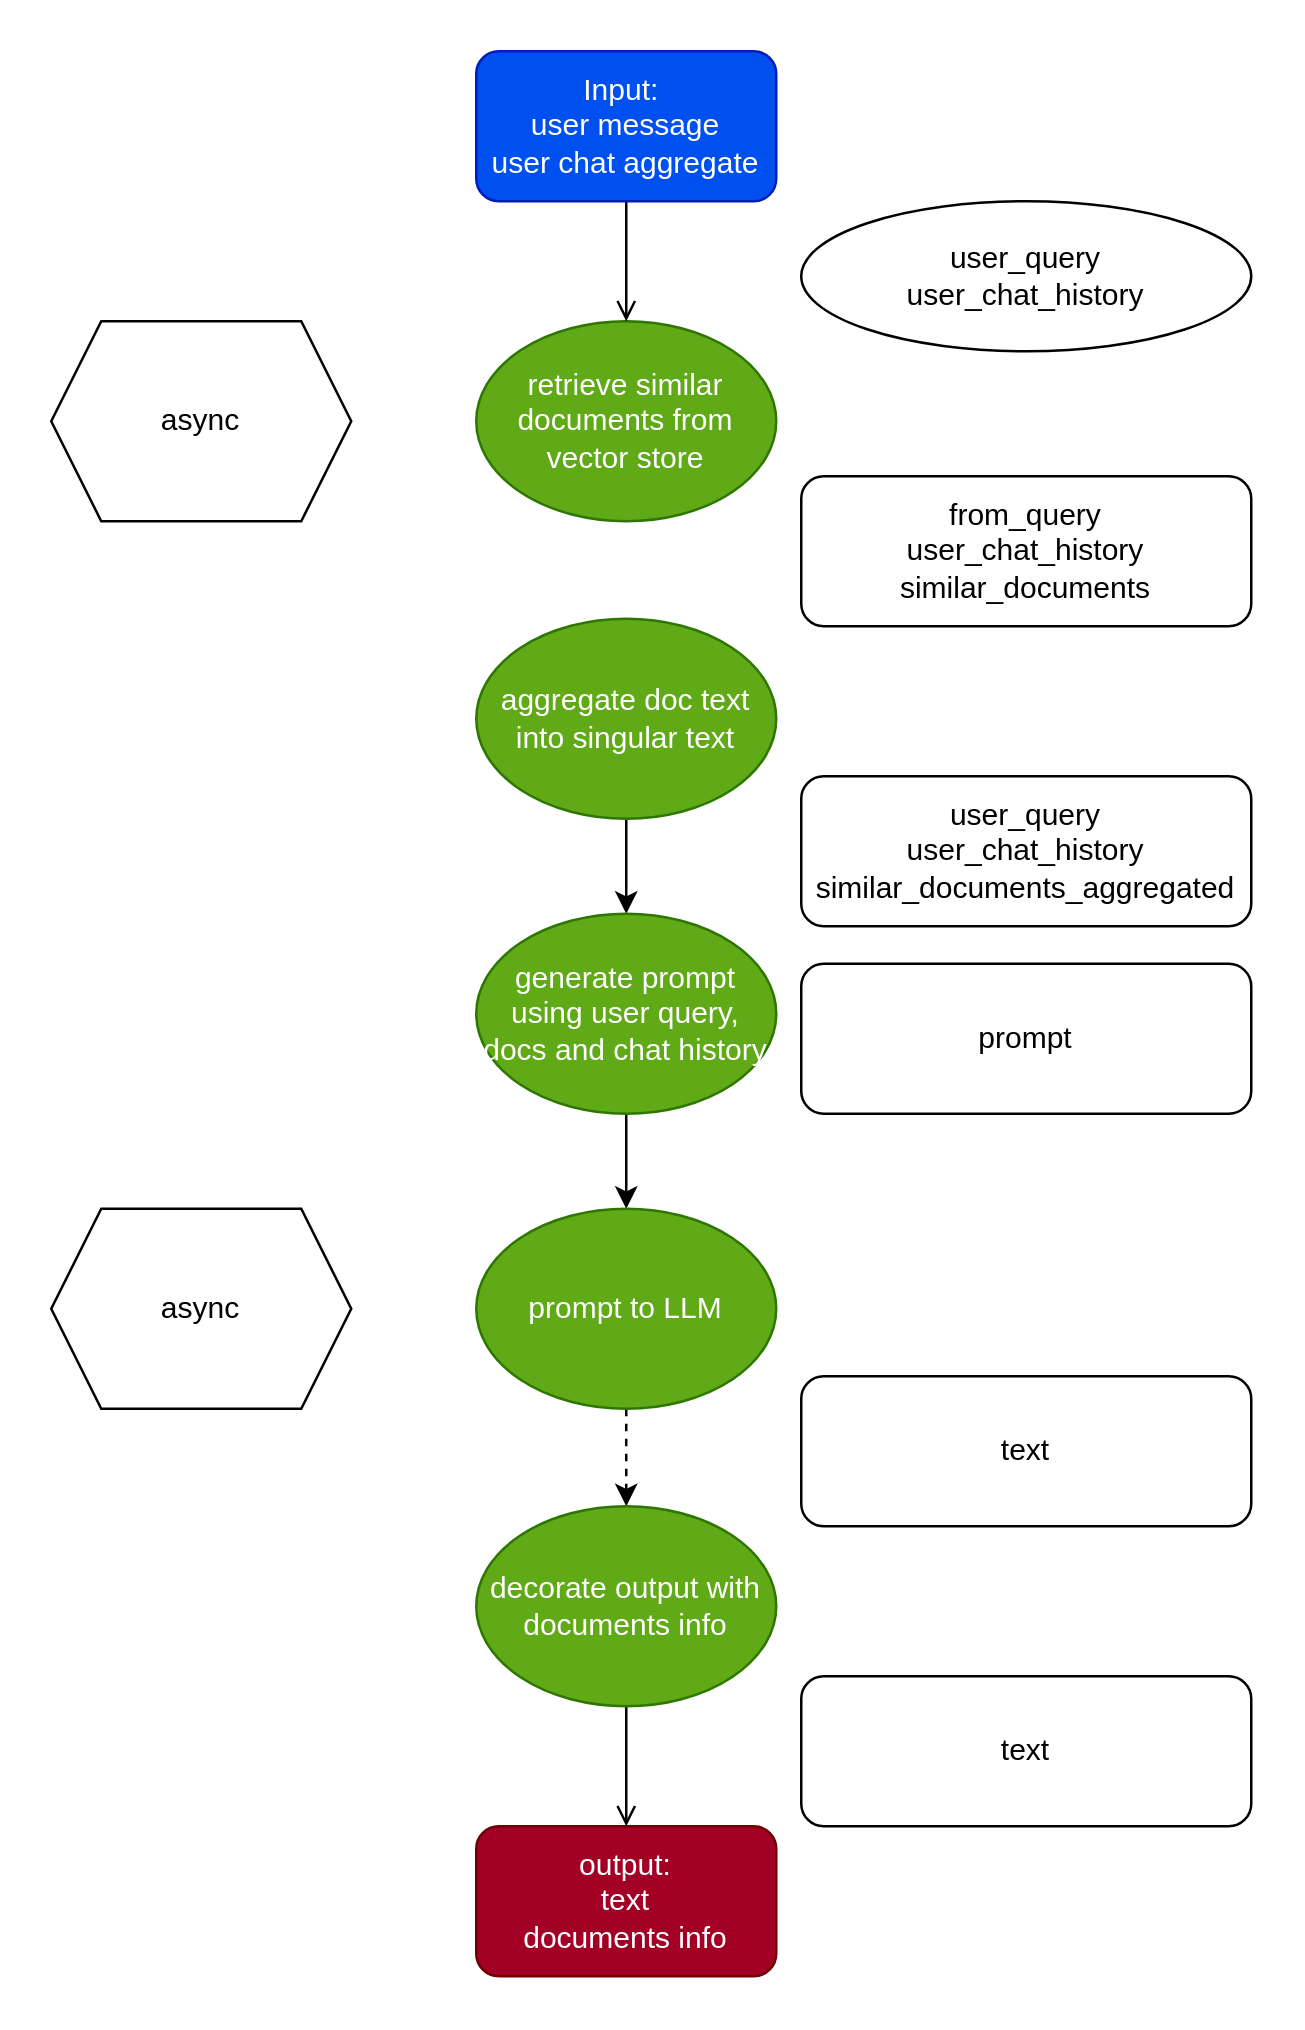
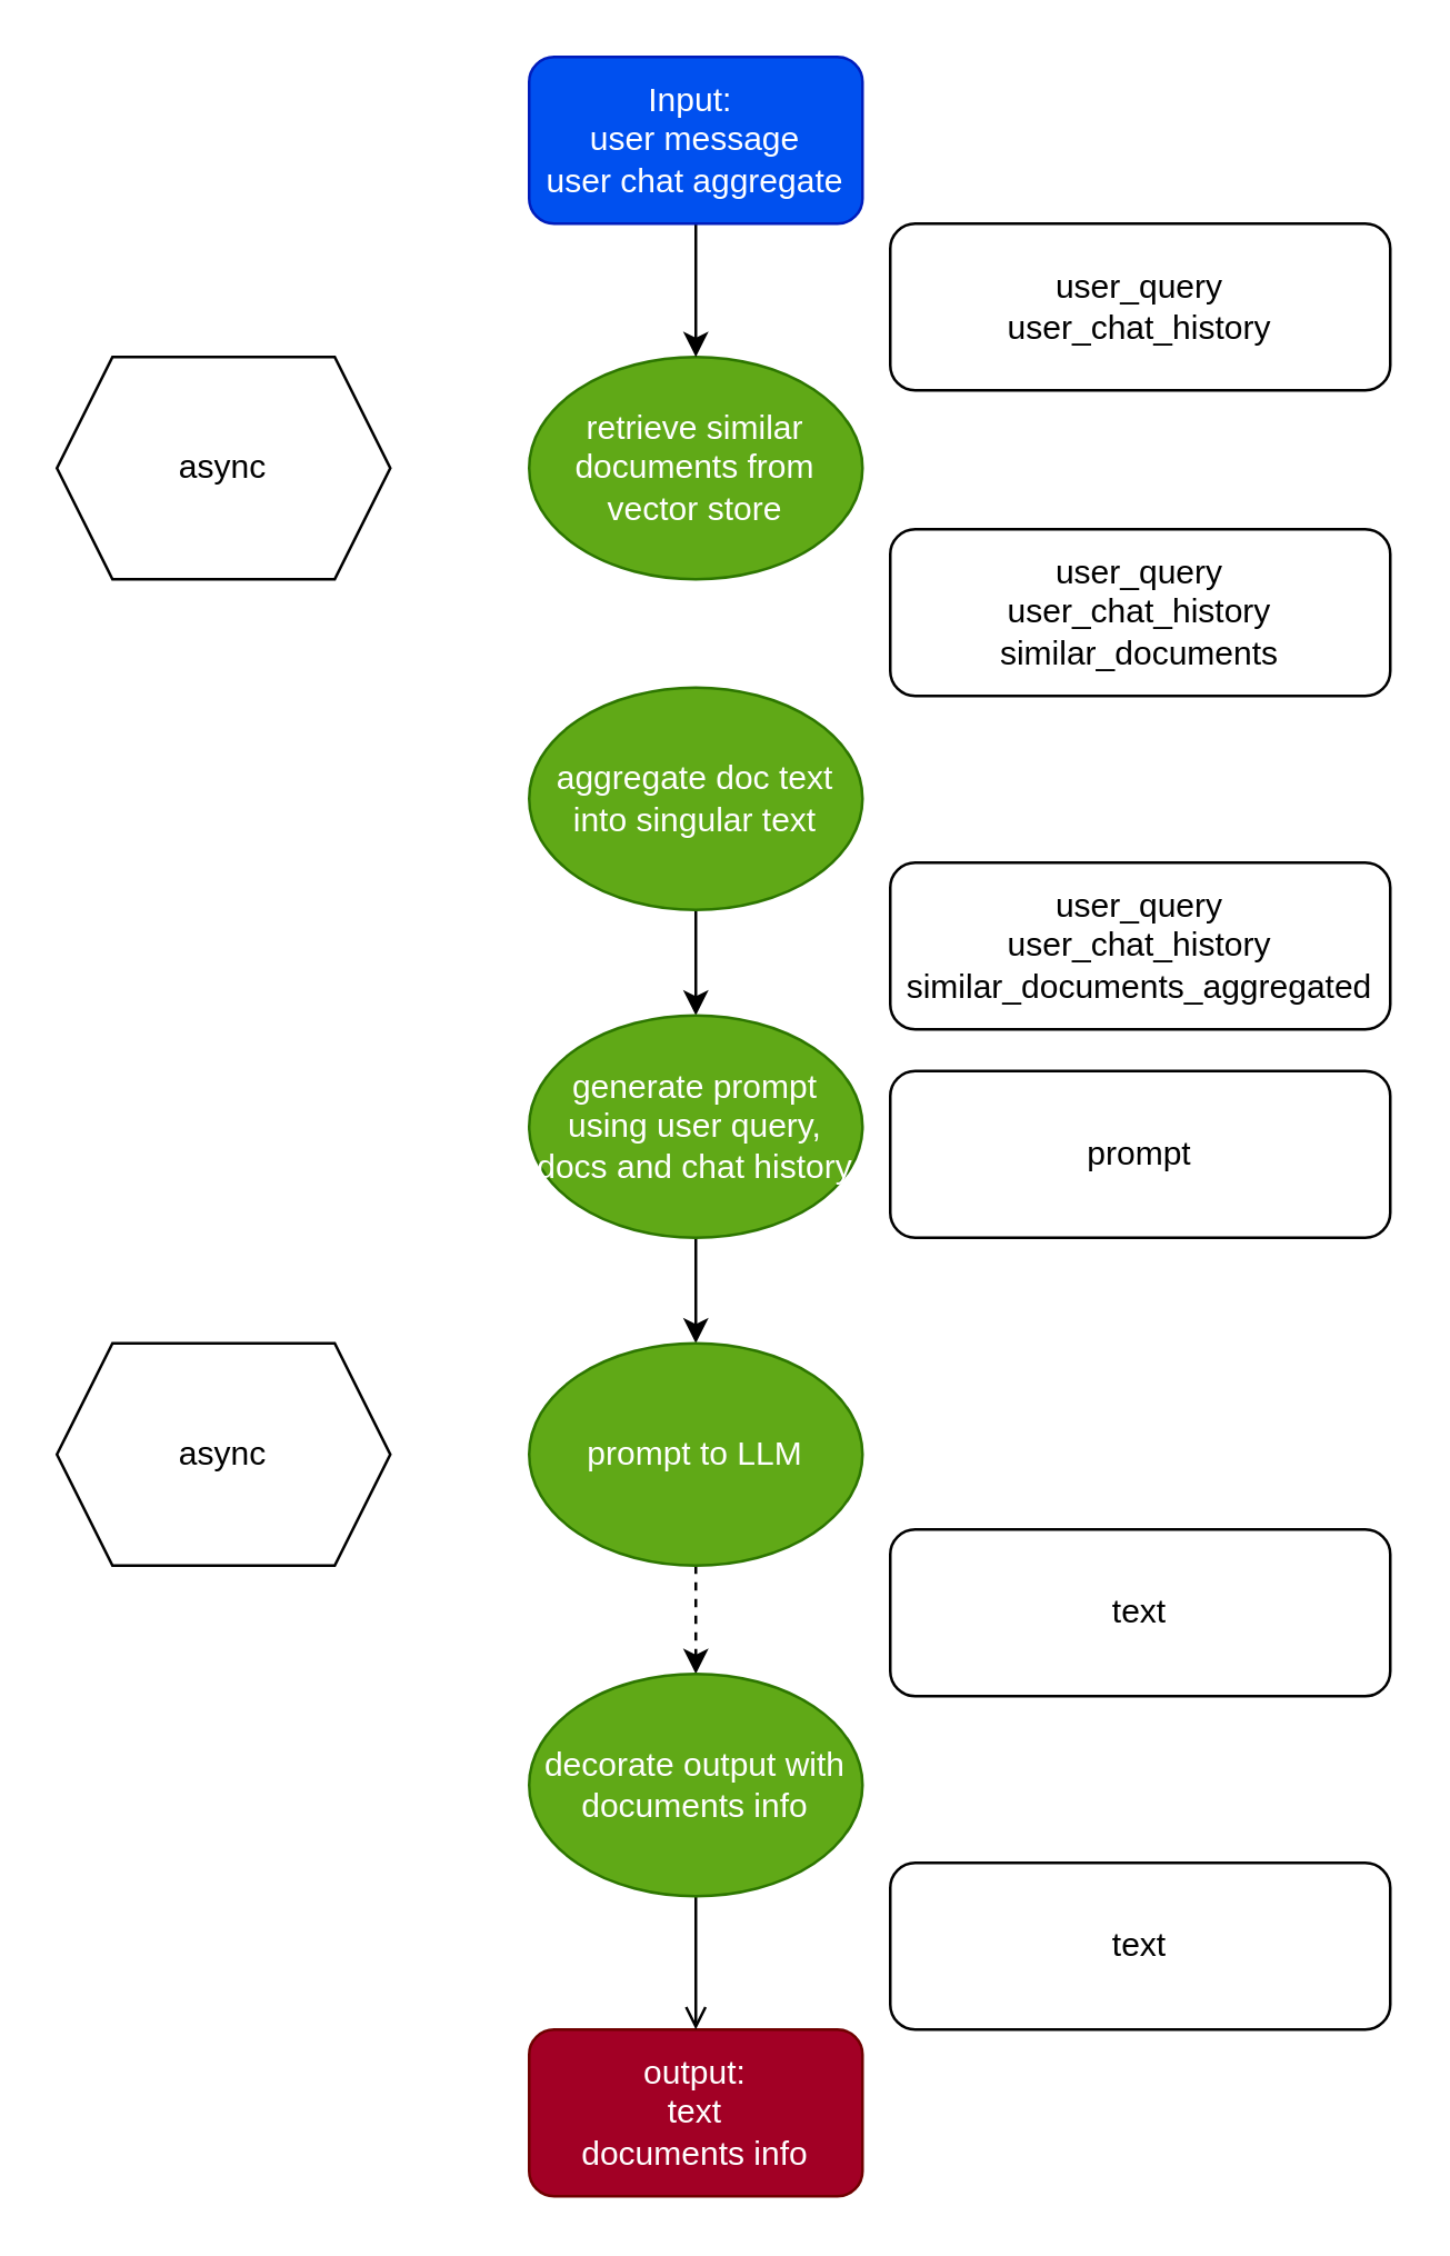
- <mxCell id="14" value="user_query&lt;br&gt;user_chat_history" style="ellipse;whiteSpace=wrap;html=1;" parent="1" vertex="1"><mxGeometry x="320" y="80" width="180" height="60" as="geometry" /></mxCell>
+ <mxCell id="14" value="user_query&lt;br&gt;user_chat_history" style="rounded=1;whiteSpace=wrap;html=1;" parent="1" vertex="1"><mxGeometry x="320" y="80" width="180" height="60" as="geometry" /></mxCell>
- <mxCell id="9" style="edgeStyle=none;html=1;entryX=0.5;entryY=0;entryDx=0;entryDy=0;endArrow=open;" parent="1" source="10" target="2" edge="1"><mxGeometry relative="1" as="geometry" /></mxCell>
+ <mxCell id="9" style="edgeStyle=none;html=1;entryX=0.5;entryY=0;entryDx=0;entryDy=0;" parent="1" source="10" target="2" edge="1"><mxGeometry relative="1" as="geometry" /></mxCell>
- <mxCell id="15" value="from_query&lt;br&gt;user_chat_history&lt;br&gt;similar_documents" style="rounded=1;whiteSpace=wrap;html=1;" parent="1" vertex="1"><mxGeometry x="320" y="190" width="180" height="60" as="geometry" /></mxCell>
+ <mxCell id="15" value="user_query&lt;br&gt;user_chat_history&lt;br&gt;similar_documents" style="rounded=1;whiteSpace=wrap;html=1;" parent="1" vertex="1"><mxGeometry x="320" y="190" width="180" height="60" as="geometry" /></mxCell>
